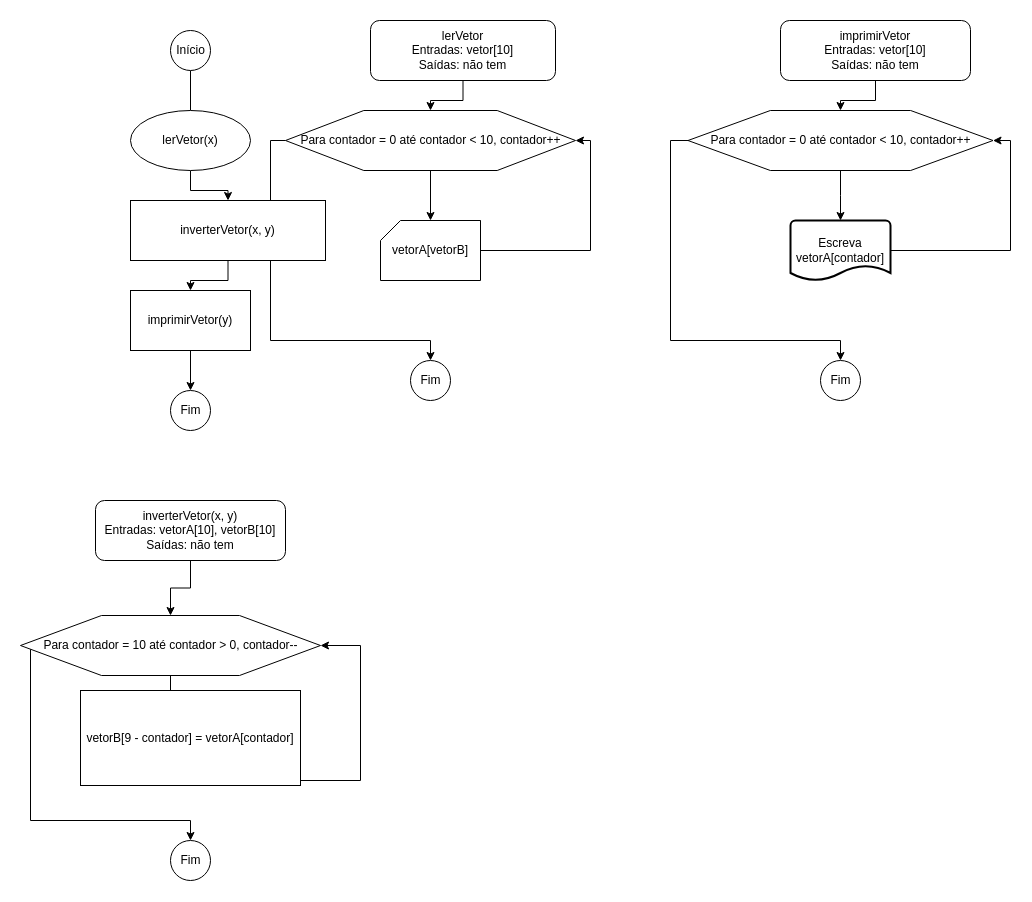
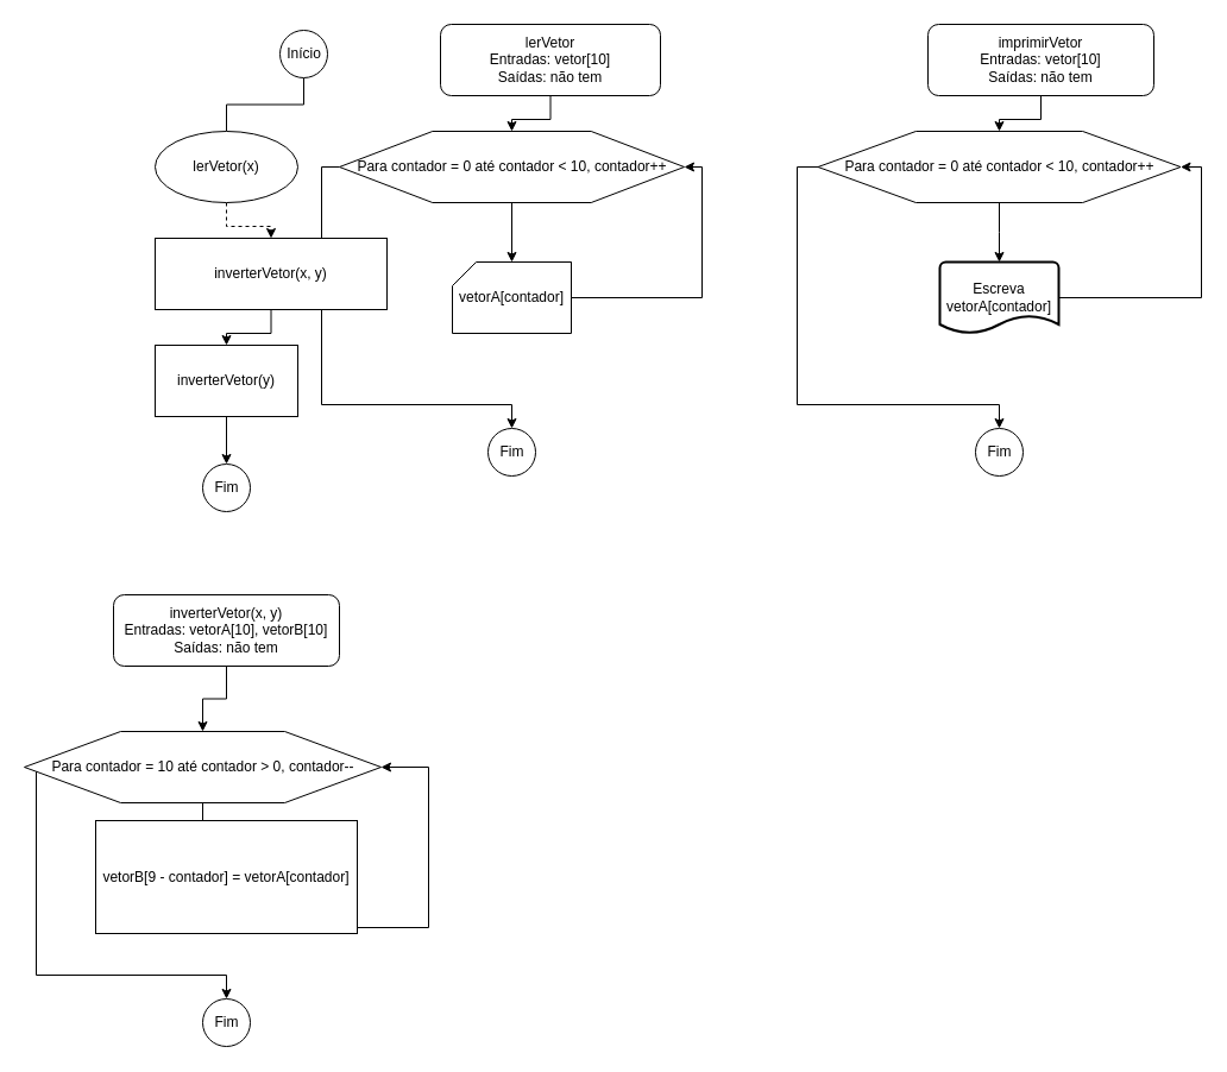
- <mxCell id="10" value="Início" style="verticalLabelPosition=middle;verticalAlign=middle;html=1;shape=mxgraph.flowchart.on-page_reference;labelPosition=center;align=center;" parent="1" vertex="1"><mxGeometry x="170" y="30" width="40" height="40" as="geometry" /></mxCell>
+ <mxCell id="10" value="Início" style="verticalLabelPosition=middle;verticalAlign=middle;html=1;shape=mxgraph.flowchart.on-page_reference;labelPosition=center;align=center;" parent="1" vertex="1"><mxGeometry x="235" y="25" width="40" height="40" as="geometry" /></mxCell>
- <mxCell id="11" value="" style="edgeStyle=orthogonalEdgeStyle;rounded=0;orthogonalLoop=1;jettySize=auto;html=1;" parent="1" source="12" target="14" edge="1"><mxGeometry relative="1" as="geometry" /></mxCell>
+ <mxCell id="11" value="" style="edgeStyle=orthogonalEdgeStyle;rounded=0;orthogonalLoop=1;jettySize=auto;html=1;dashed=1;" parent="1" source="12" target="14" edge="1"><mxGeometry relative="1" as="geometry" /></mxCell>
- <mxCell id="18" value="&lt;span style=&quot;&quot;&gt;vetorA[vetorB]&lt;/span&gt;" style="verticalLabelPosition=middle;verticalAlign=middle;html=1;shape=card;whiteSpace=wrap;size=20;arcSize=12;labelPosition=center;align=center;" parent="1" vertex="1"><mxGeometry x="380" y="220" width="100" height="60" as="geometry" /></mxCell>
+ <mxCell id="18" value="&lt;span style=&quot;&quot;&gt;vetorA[contador]&lt;/span&gt;" style="verticalLabelPosition=middle;verticalAlign=middle;html=1;shape=card;whiteSpace=wrap;size=20;arcSize=12;labelPosition=center;align=center;" parent="1" vertex="1"><mxGeometry x="380" y="220" width="100" height="60" as="geometry" /></mxCell>
- <mxCell id="16" value="imprimirVetor(y)" style="rounded=0;whiteSpace=wrap;html=1;" parent="1" vertex="1"><mxGeometry x="130" y="290" width="120" height="60" as="geometry" /></mxCell>
+ <mxCell id="16" value="inverterVetor(y)" style="rounded=0;whiteSpace=wrap;html=1;" parent="1" vertex="1"><mxGeometry x="130" y="290" width="120" height="60" as="geometry" /></mxCell>
